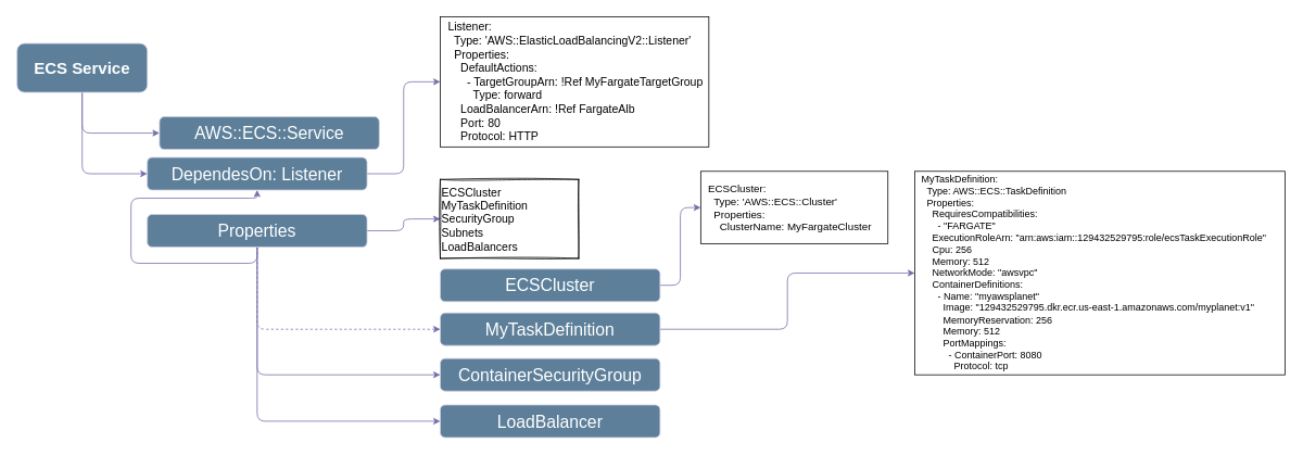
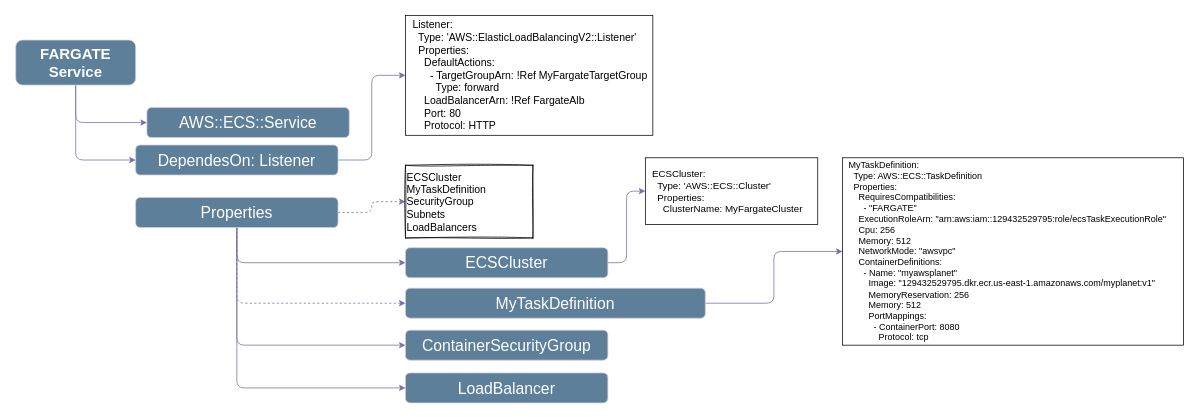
- <mxCell id="4" value="&lt;p&gt;&lt;font size=&quot;1&quot; color=&quot;#ffffff&quot;&gt;&lt;b style=&quot;font-size: 20px;&quot;&gt;ECS Service&lt;/b&gt;&lt;/font&gt;&lt;/p&gt;" style="rounded=1;whiteSpace=wrap;html=1;sketch=0;fontColor=#1A1A1A;strokeColor=#D0CEE2;fillColor=#5D7F99;" vertex="1" parent="1"><mxGeometry x="20" y="53" width="160" height="60" as="geometry" /></mxCell>
+ <mxCell id="4" value="&lt;p&gt;&lt;font size=&quot;1&quot; color=&quot;#ffffff&quot;&gt;&lt;b style=&quot;font-size: 20px;&quot;&gt;FARGATE Service&lt;/b&gt;&lt;/font&gt;&lt;/p&gt;" style="rounded=1;whiteSpace=wrap;html=1;sketch=0;fontColor=#1A1A1A;strokeColor=#D0CEE2;fillColor=#5D7F99;" vertex="1" parent="1"><mxGeometry x="20" y="53" width="160" height="60" as="geometry" /></mxCell>
- <mxCell id="10" style="edgeStyle=orthogonalEdgeStyle;rounded=1;sketch=0;orthogonalLoop=1;jettySize=auto;html=1;fontFamily=Helvetica;fontSize=14;fontColor=#FFFFFF;strokeColor=#736CA8;exitX=0.5;exitY=1;exitDx=0;exitDy=0;" edge="1" parent="1" source="14" target="7"><mxGeometry relative="1" as="geometry" /></mxCell>
+ <mxCell id="10" style="edgeStyle=orthogonalEdgeStyle;rounded=1;sketch=0;orthogonalLoop=1;jettySize=auto;html=1;entryX=0;entryY=0.5;entryDx=0;entryDy=0;fontFamily=Helvetica;fontSize=14;fontColor=#FFFFFF;strokeColor=#736CA8;exitX=0.5;exitY=1;exitDx=0;exitDy=0;" edge="1" parent="1" source="14" target="17"><mxGeometry relative="1" as="geometry" /></mxCell>
- <mxCell id="9" style="edgeStyle=orthogonalEdgeStyle;rounded=1;sketch=0;orthogonalLoop=1;jettySize=auto;html=1;fontFamily=Helvetica;fontSize=14;fontColor=#FFFFFF;strokeColor=#736CA8;" edge="1" parent="1" source="14" target="15"><mxGeometry relative="1" as="geometry" /></mxCell>
+ <mxCell id="9" style="edgeStyle=orthogonalEdgeStyle;rounded=1;sketch=0;orthogonalLoop=1;jettySize=auto;html=1;fontFamily=Helvetica;fontSize=14;fontColor=#FFFFFF;strokeColor=#736CA8;dashed=1;" edge="1" parent="1" source="14" target="15"><mxGeometry relative="1" as="geometry" /></mxCell>
- <mxCell id="19" value="&lt;font color=&quot;#ffffff&quot; style=&quot;font-size: 21px;&quot;&gt;MyTaskDefinition&lt;/font&gt;" style="whiteSpace=wrap;html=1;fillColor=#5D7F99;strokeColor=#D0CEE2;fontColor=#1A1A1A;rounded=1;sketch=0;" vertex="1" parent="1"><mxGeometry x="540" y="384" width="270" height="40" as="geometry" /></mxCell>
+ <mxCell id="19" value="&lt;font color=&quot;#ffffff&quot; style=&quot;font-size: 21px;&quot;&gt;MyTaskDefinition&lt;/font&gt;" style="whiteSpace=wrap;html=1;fillColor=#5D7F99;strokeColor=#D0CEE2;fontColor=#1A1A1A;rounded=1;sketch=0;" vertex="1" parent="1"><mxGeometry x="540" y="384" width="400" height="40" as="geometry" /></mxCell>
